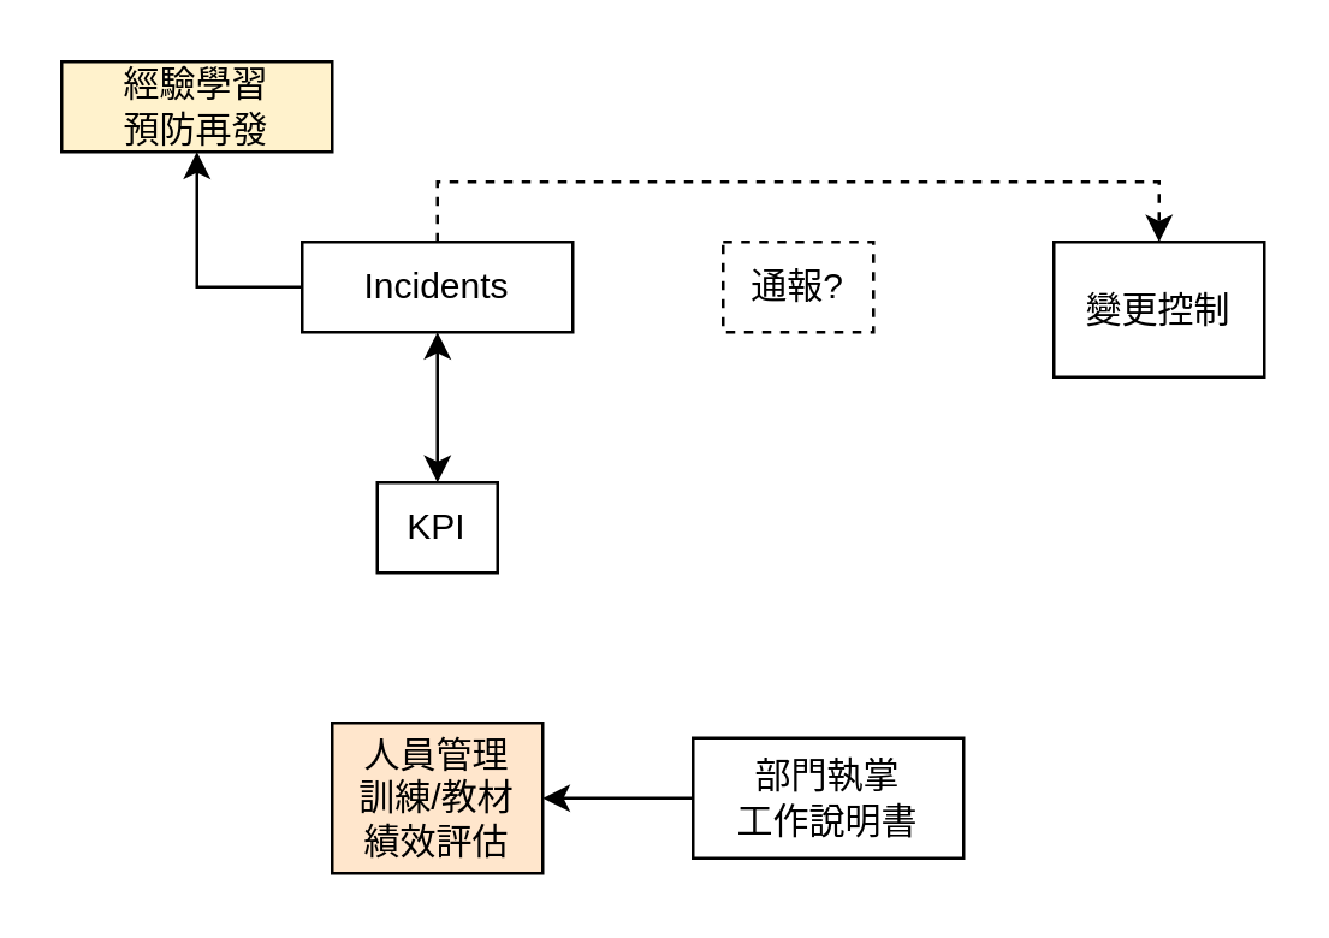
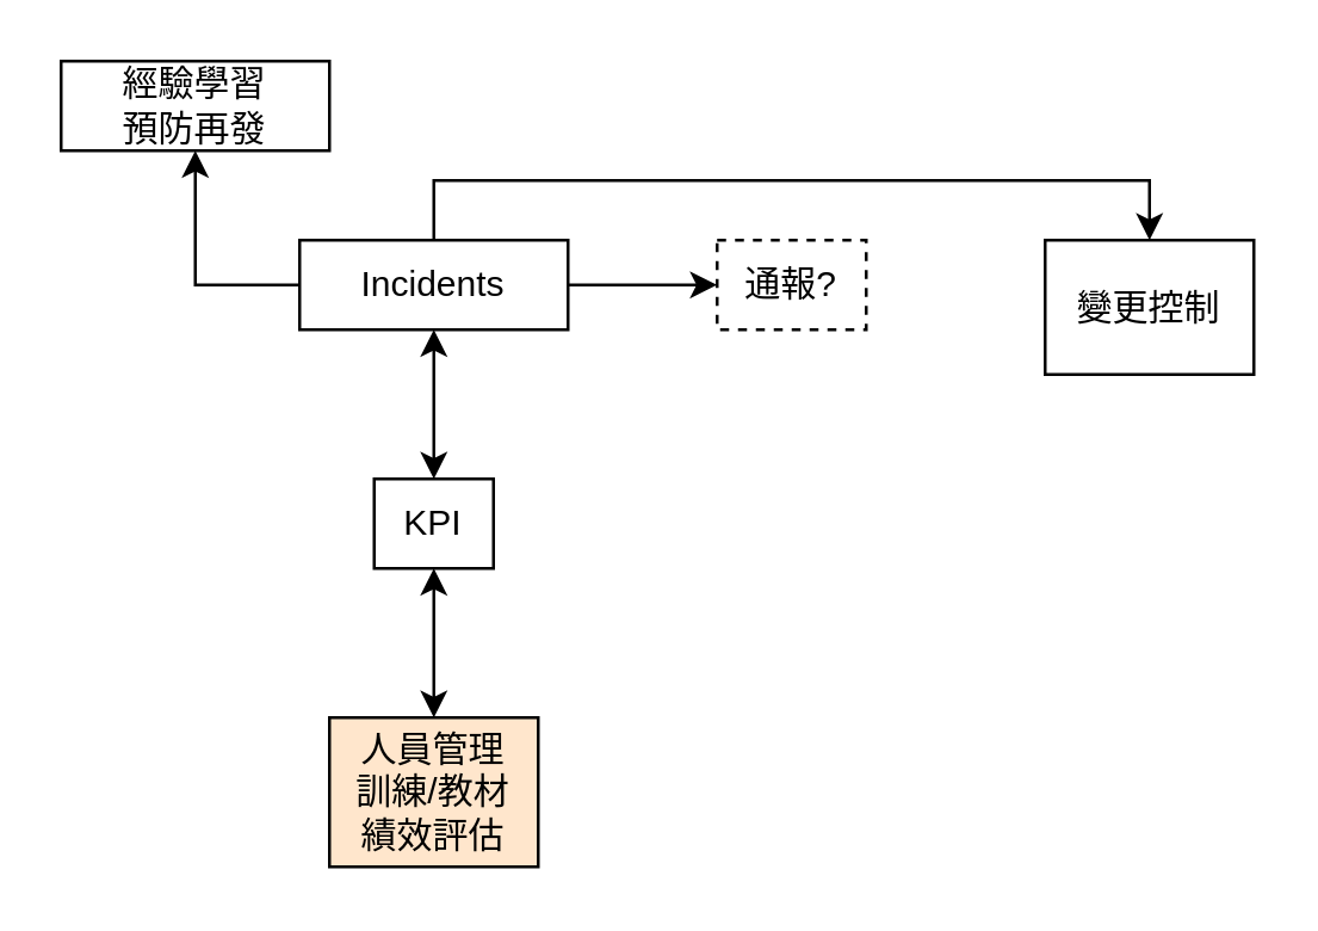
- <mxCell id="7" value="經驗學習&lt;br&gt;預防再發" style="rounded=0;whiteSpace=wrap;html=1;fillColor=#fff2cc;" vertex="1" parent="1"><mxGeometry x="20" y="20" width="90" height="30" as="geometry" /></mxCell>
+ <mxCell id="7" value="經驗學習&lt;br&gt;預防再發" style="rounded=0;whiteSpace=wrap;html=1;" vertex="1" parent="1"><mxGeometry x="20" y="20" width="90" height="30" as="geometry" /></mxCell>
- <mxCell id="5" style="edgeStyle=orthogonalEdgeStyle;rounded=0;orthogonalLoop=1;jettySize=auto;html=1;entryX=0.5;entryY=0;entryDx=0;entryDy=0;startArrow=none;startFill=0;dashed=1;" edge="1" parent="1" source="6" target="14"><mxGeometry relative="1" as="geometry"><Array as="points"><mxPoint x="145" y="60" /><mxPoint x="385" y="60" /></Array></mxGeometry></mxCell>
+ <mxCell id="5" style="edgeStyle=orthogonalEdgeStyle;rounded=0;orthogonalLoop=1;jettySize=auto;html=1;entryX=0.5;entryY=0;entryDx=0;entryDy=0;startArrow=none;startFill=0;" edge="1" parent="1" source="6" target="14"><mxGeometry relative="1" as="geometry"><Array as="points"><mxPoint x="145" y="60" /><mxPoint x="385" y="60" /></Array></mxGeometry></mxCell>
+ <mxCell id="3" style="edgeStyle=orthogonalEdgeStyle;rounded=0;orthogonalLoop=1;jettySize=auto;html=1;entryX=0;entryY=0.5;entryDx=0;entryDy=0;" edge="1" parent="1" source="6" target="8"><mxGeometry relative="1" as="geometry" /></mxCell>
+ <mxCell id="9" style="edgeStyle=orthogonalEdgeStyle;rounded=0;orthogonalLoop=1;jettySize=auto;html=1;entryX=0.5;entryY=0;entryDx=0;entryDy=0;startArrow=classic;startFill=1;" edge="1" parent="1" source="10" target="11"><mxGeometry relative="1" as="geometry" /></mxCell>
- <mxCell id="12" value="" style="edgeStyle=orthogonalEdgeStyle;rounded=0;orthogonalLoop=1;jettySize=auto;html=1;startArrow=none;startFill=0;" edge="1" parent="1" source="13" target="11"><mxGeometry relative="1" as="geometry" /></mxCell>
- <mxCell id="13" value="部門執掌&lt;br&gt;工作說明書" style="rounded=0;whiteSpace=wrap;html=1;" vertex="1" parent="1"><mxGeometry x="230" y="245" width="90" height="40" as="geometry" /></mxCell>
